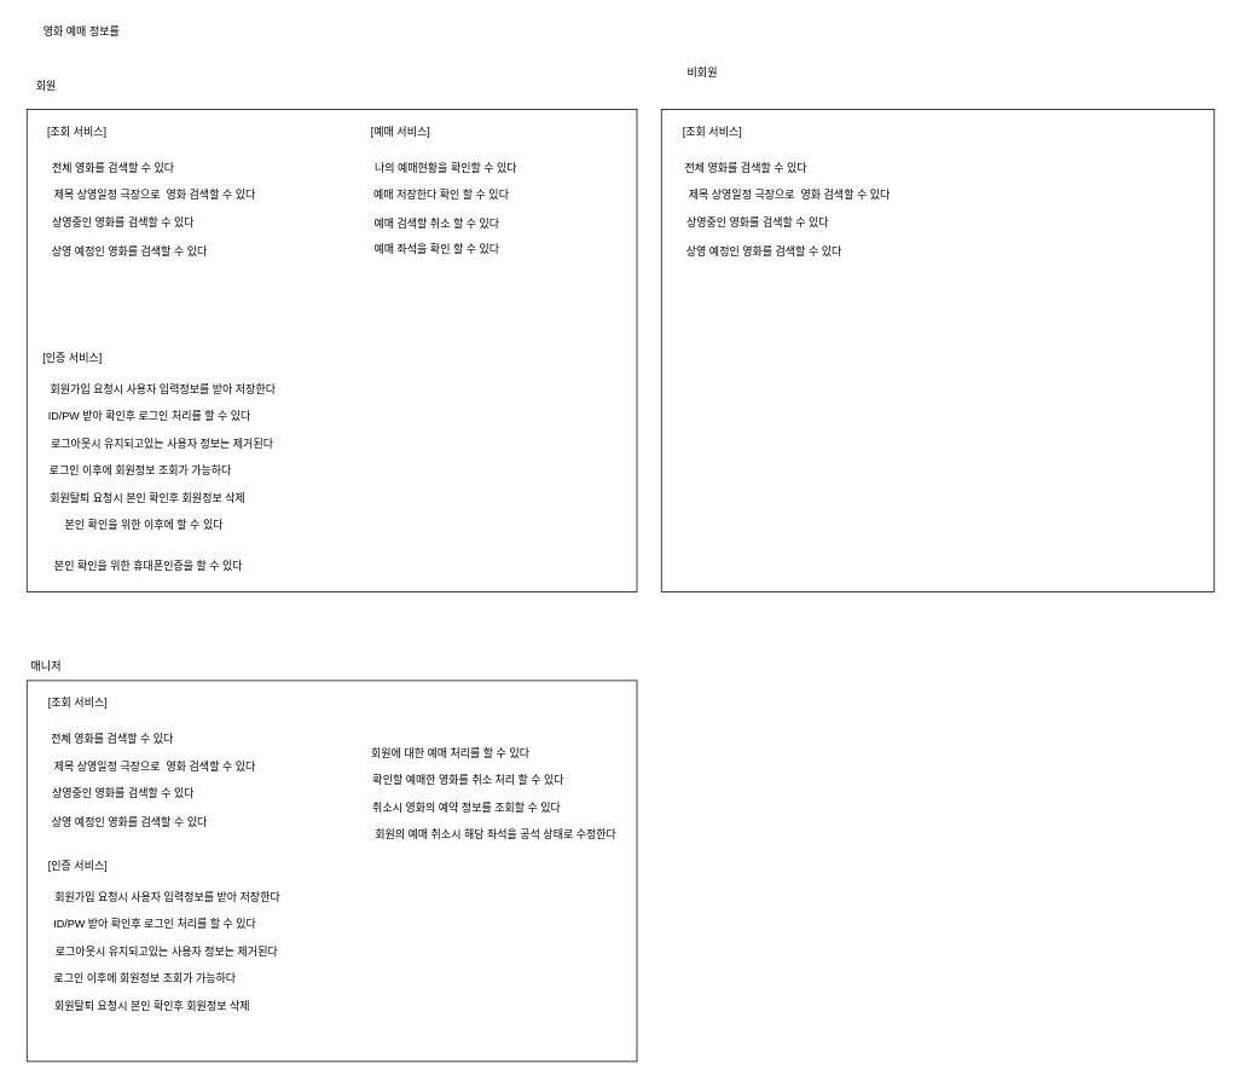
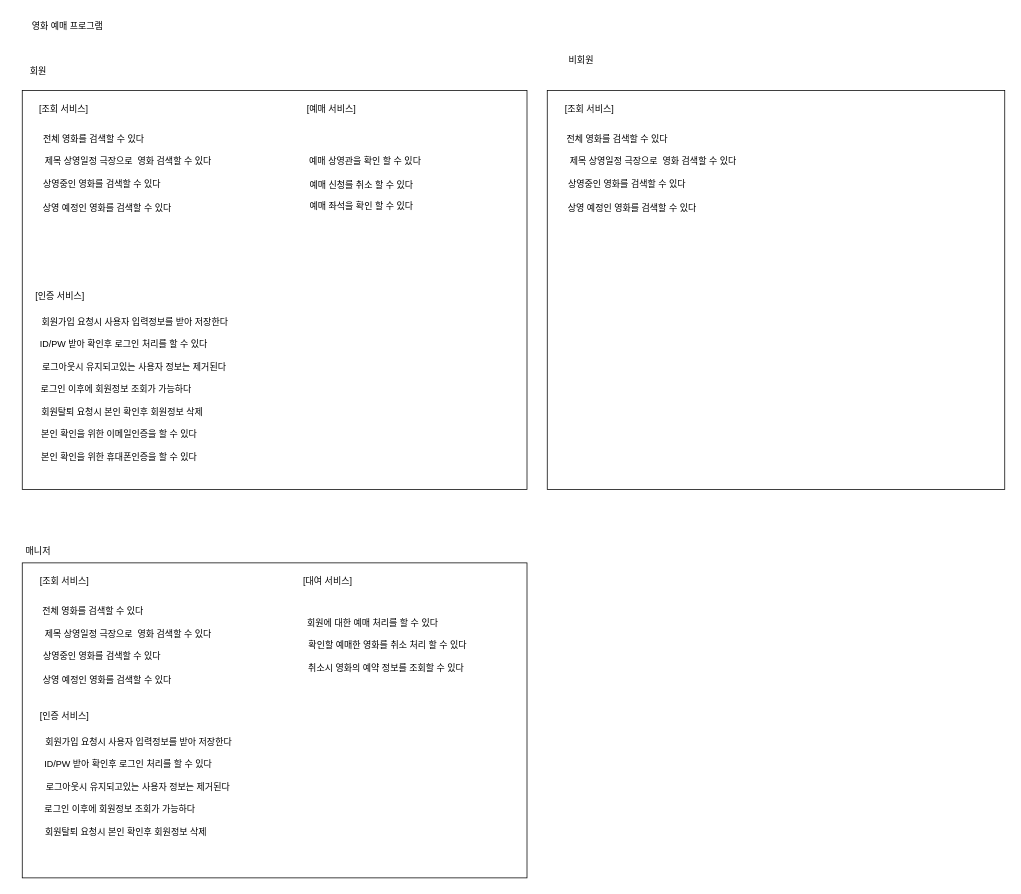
- <mxCell id="5" value="영화 예매 정보를" style="text;html=1;align=center;verticalAlign=middle;resizable=0;points=[];autosize=1;strokeColor=none;fillColor=none;" parent="1" vertex="1"><mxGeometry x="24" y="20" width="130" height="30" as="geometry" /></mxCell>
+ <mxCell id="5" value="영화 예매 프로그램" style="text;html=1;align=center;verticalAlign=middle;resizable=0;points=[];autosize=1;strokeColor=none;fillColor=none;" parent="1" vertex="1"><mxGeometry x="24" y="20" width="130" height="30" as="geometry" /></mxCell>
- <mxCell id="29" value="나의 예매현황을 확인할 수 있다" style="text;html=1;align=center;verticalAlign=middle;resizable=0;points=[];autosize=1;strokeColor=none;fillColor=none;" parent="1" vertex="1"><mxGeometry x="395.5" y="170" width="190" height="30" as="geometry" /></mxCell>
- <mxCell id="10" value="예매 저장한다 확인 할 수 있다" style="text;html=1;align=center;verticalAlign=middle;resizable=0;points=[];autosize=1;strokeColor=none;fillColor=none;" parent="1" vertex="1"><mxGeometry x="395.5" y="200" width="180" height="30" as="geometry" /></mxCell>
+ <mxCell id="10" value="예매 상영관을 확인 할 수 있다" style="text;html=1;align=center;verticalAlign=middle;resizable=0;points=[];autosize=1;strokeColor=none;fillColor=none;" parent="1" vertex="1"><mxGeometry x="395.5" y="200" width="180" height="30" as="geometry" /></mxCell>
- <mxCell id="27" value="예매 검색할 취소 할 수 있다" style="text;html=1;align=center;verticalAlign=middle;resizable=0;points=[];autosize=1;strokeColor=none;fillColor=none;" parent="1" vertex="1"><mxGeometry x="395.5" y="232" width="170" height="30" as="geometry" /></mxCell>
+ <mxCell id="27" value="예매 신청를 취소 할 수 있다" style="text;html=1;align=center;verticalAlign=middle;resizable=0;points=[];autosize=1;strokeColor=none;fillColor=none;" parent="1" vertex="1"><mxGeometry x="395.5" y="232" width="170" height="30" as="geometry" /></mxCell>
- <mxCell id="37" value="본인 확인을 위한 이후에 할 수 있다" style="text;html=1;align=center;verticalAlign=middle;resizable=0;points=[];autosize=1;strokeColor=none;fillColor=none;" parent="1" vertex="1"><mxGeometry x="33" y="564" width="250" height="30" as="geometry" /></mxCell>
+ <mxCell id="37" value="본인 확인을 위한 이메일인증을 할 수 있다" style="text;html=1;align=center;verticalAlign=middle;resizable=0;points=[];autosize=1;strokeColor=none;fillColor=none;" parent="1" vertex="1"><mxGeometry x="33" y="564" width="250" height="30" as="geometry" /></mxCell>
- <mxCell id="38" value="본인 확인을 위한 휴대폰인증을 할 수 있다" style="text;html=1;align=center;verticalAlign=middle;resizable=0;points=[];autosize=1;strokeColor=none;fillColor=none;" parent="1" vertex="1"><mxGeometry x="38" y="609" width="250" height="30" as="geometry" /></mxCell>
+ <mxCell id="38" value="본인 확인을 위한 휴대폰인증을 할 수 있다" style="text;html=1;align=center;verticalAlign=middle;resizable=0;points=[];autosize=1;strokeColor=none;fillColor=none;" parent="1" vertex="1"><mxGeometry x="33" y="594" width="250" height="30" as="geometry" /></mxCell>
+ <mxCell id="26" value="[대여 서비스]" style="text;html=1;align=center;verticalAlign=middle;resizable=0;points=[];autosize=1;strokeColor=none;fillColor=none;" parent="1" vertex="1"><mxGeometry x="391" y="760" width="90" height="30" as="geometry" /></mxCell>
- <mxCell id="39" value="회원의 예매 취소시 해당 좌석을 공석 상태로 수정한다" style="text;html=1;align=center;verticalAlign=middle;resizable=0;points=[];autosize=1;strokeColor=none;fillColor=none;" parent="1" vertex="1"><mxGeometry x="391" y="905" width="310" height="30" as="geometry" /></mxCell>
